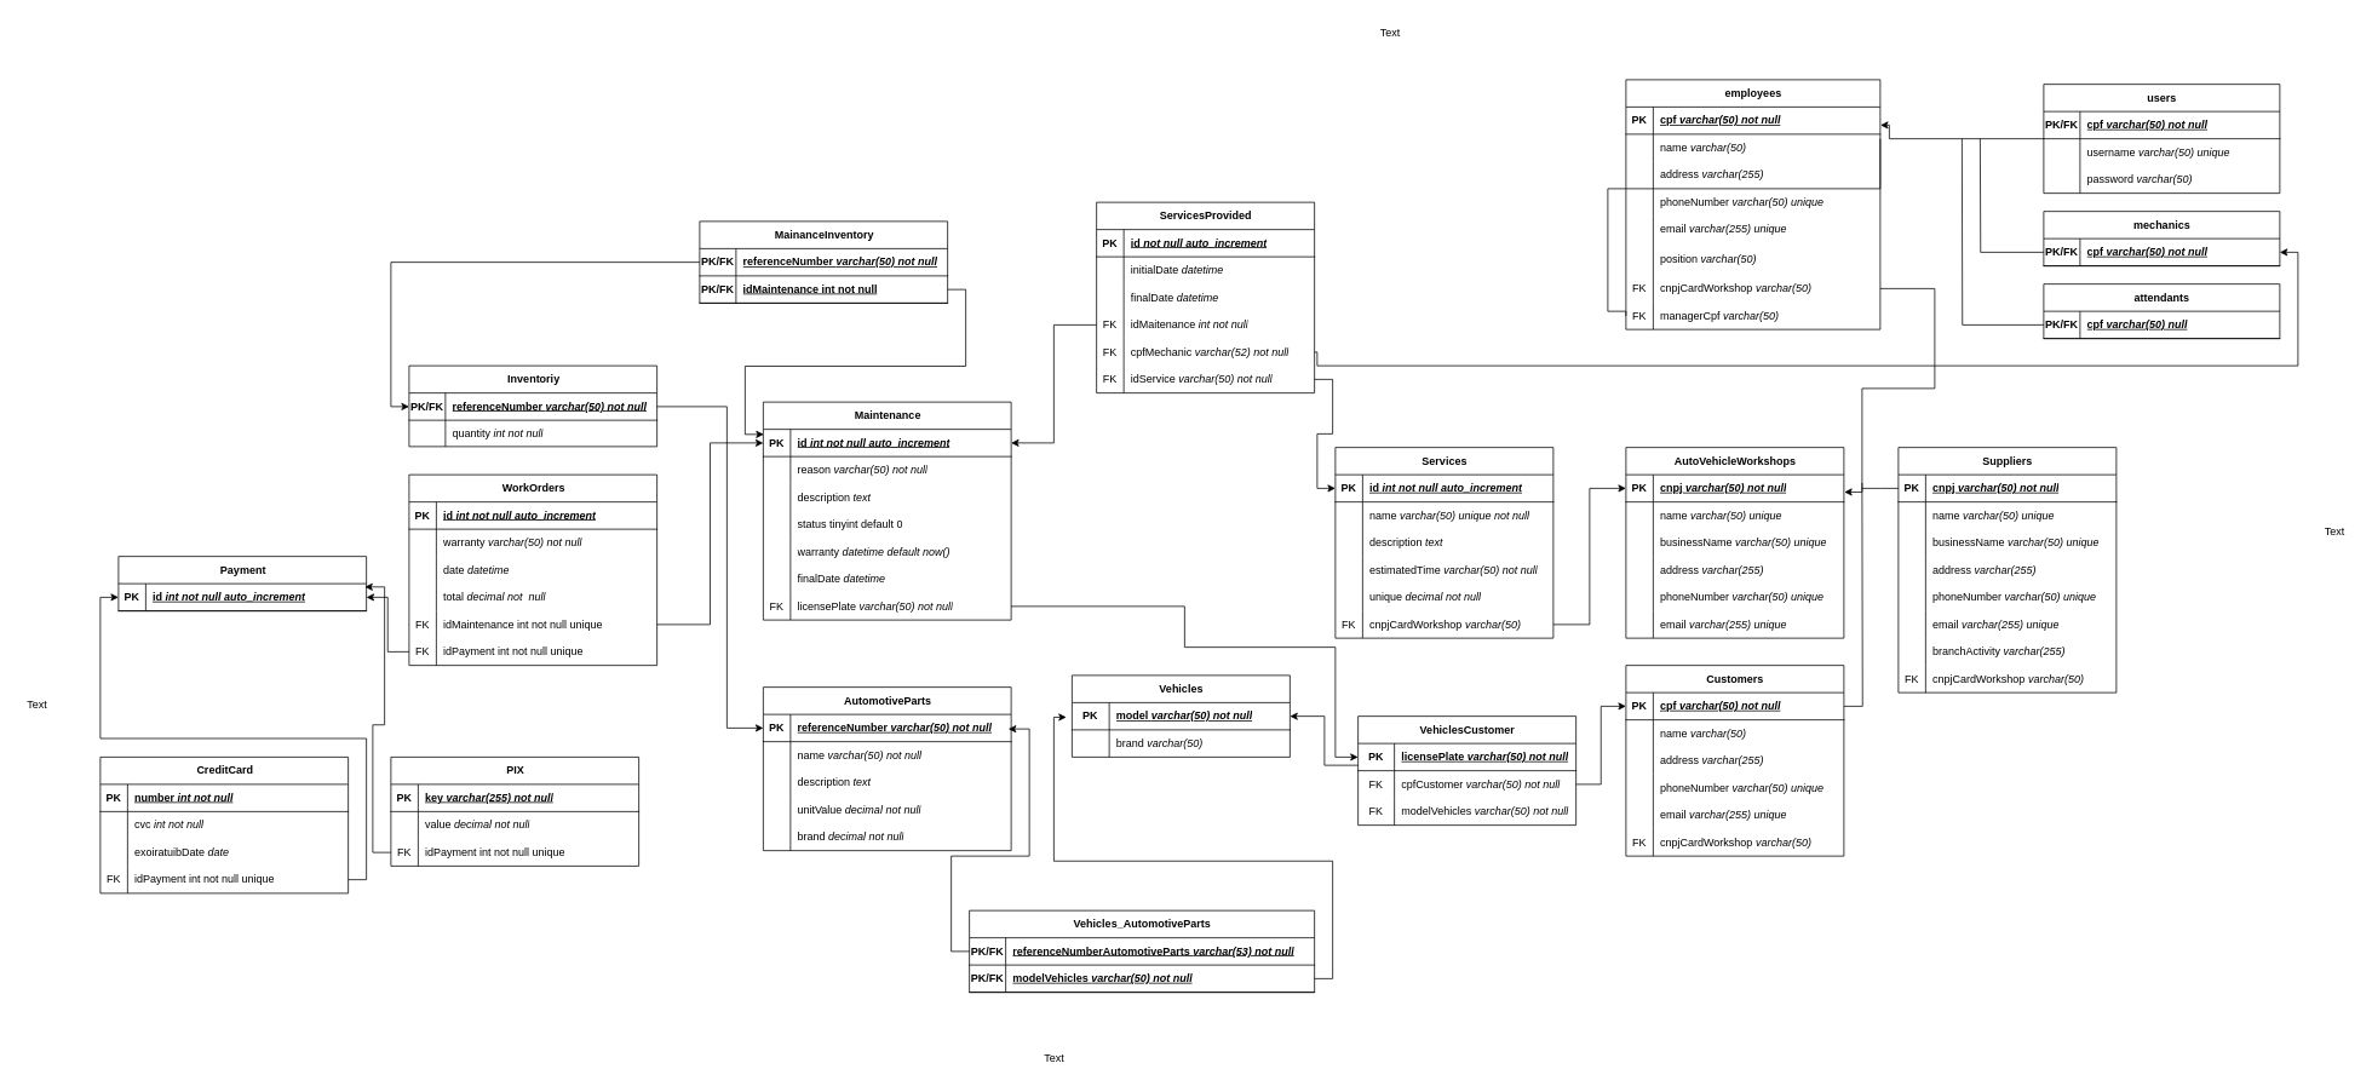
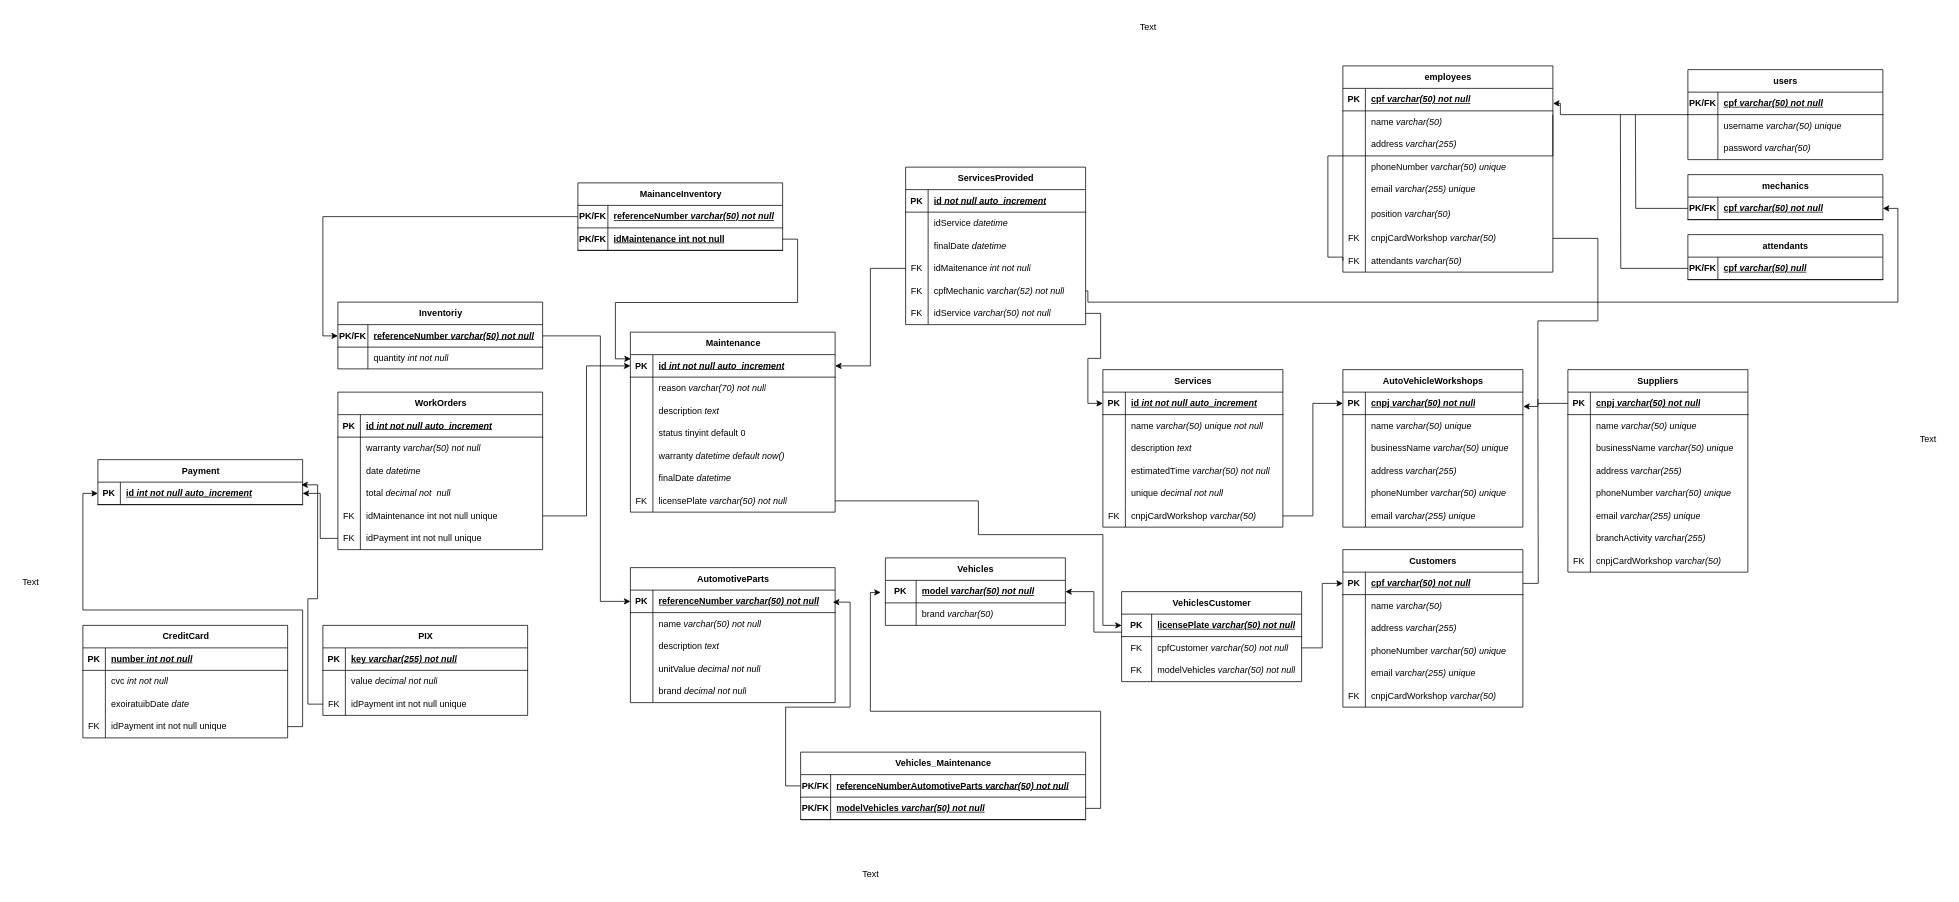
- <mxCell id="185" value="initialDate &lt;i&gt;datetime&lt;br&gt;&lt;/i&gt;" style="shape=partialRectangle;connectable=0;fillColor=none;top=0;left=0;bottom=0;right=0;align=left;spacingLeft=6;overflow=hidden;whiteSpace=wrap;html=1;" vertex="1" parent="183"><mxGeometry x="30" width="210" height="30" as="geometry"><mxRectangle width="210" height="30" as="alternateBounds" /></mxGeometry></mxCell>
+ <mxCell id="185" value="idService &lt;i&gt;datetime&lt;br&gt;&lt;/i&gt;" style="shape=partialRectangle;connectable=0;fillColor=none;top=0;left=0;bottom=0;right=0;align=left;spacingLeft=6;overflow=hidden;whiteSpace=wrap;html=1;" vertex="1" parent="183"><mxGeometry x="30" width="210" height="30" as="geometry"><mxRectangle width="210" height="30" as="alternateBounds" /></mxGeometry></mxCell>
- <mxCell id="27" value="managerCpf &lt;i&gt;varchar(50)&lt;/i&gt;" style="shape=partialRectangle;connectable=0;fillColor=none;top=0;left=0;bottom=0;right=0;align=left;spacingLeft=6;overflow=hidden;whiteSpace=wrap;html=1;" vertex="1" parent="25"><mxGeometry x="30" width="250" height="30" as="geometry"><mxRectangle width="250" height="30" as="alternateBounds" /></mxGeometry></mxCell>
+ <mxCell id="27" value="attendants &lt;i&gt;varchar(50)&lt;/i&gt;" style="shape=partialRectangle;connectable=0;fillColor=none;top=0;left=0;bottom=0;right=0;align=left;spacingLeft=6;overflow=hidden;whiteSpace=wrap;html=1;" vertex="1" parent="25"><mxGeometry x="30" width="250" height="30" as="geometry"><mxRectangle width="250" height="30" as="alternateBounds" /></mxGeometry></mxCell>
- <mxCell id="206" value="reason &lt;i&gt;varchar(50) not null&lt;br&gt;&lt;/i&gt;" style="shape=partialRectangle;connectable=0;fillColor=none;top=0;left=0;bottom=0;right=0;align=left;spacingLeft=6;overflow=hidden;whiteSpace=wrap;html=1;" vertex="1" parent="204"><mxGeometry x="30" width="243" height="30" as="geometry"><mxRectangle width="243" height="30" as="alternateBounds" /></mxGeometry></mxCell>
+ <mxCell id="206" value="reason &lt;i&gt;varchar(70) not null&lt;br&gt;&lt;/i&gt;" style="shape=partialRectangle;connectable=0;fillColor=none;top=0;left=0;bottom=0;right=0;align=left;spacingLeft=6;overflow=hidden;whiteSpace=wrap;html=1;" vertex="1" parent="204"><mxGeometry x="30" width="243" height="30" as="geometry"><mxRectangle width="243" height="30" as="alternateBounds" /></mxGeometry></mxCell>
- <mxCell id="168" value="Vehicles_AutomotiveParts" style="shape=table;startSize=30;container=1;collapsible=1;childLayout=tableLayout;fixedRows=1;rowLines=0;fontStyle=1;align=center;resizeLast=1;html=1;" vertex="1" parent="1"><mxGeometry x="1067" y="1002" width="380" height="90" as="geometry" /></mxCell>
+ <mxCell id="168" value="Vehicles_Maintenance" style="shape=table;startSize=30;container=1;collapsible=1;childLayout=tableLayout;fixedRows=1;rowLines=0;fontStyle=1;align=center;resizeLast=1;html=1;" vertex="1" parent="1"><mxGeometry x="1067" y="1002" width="380" height="90" as="geometry" /></mxCell>
- <mxCell id="171" value="referenceNumberAutomotiveParts &lt;i&gt;varchar(53) not null&lt;/i&gt;" style="shape=partialRectangle;connectable=0;fillColor=none;top=0;left=0;bottom=0;right=0;align=left;spacingLeft=6;fontStyle=5;overflow=hidden;whiteSpace=wrap;html=1;" vertex="1" parent="169"><mxGeometry x="40" width="340" height="30" as="geometry"><mxRectangle width="340" height="30" as="alternateBounds" /></mxGeometry></mxCell>
+ <mxCell id="171" value="referenceNumberAutomotiveParts &lt;i&gt;varchar(50) not null&lt;/i&gt;" style="shape=partialRectangle;connectable=0;fillColor=none;top=0;left=0;bottom=0;right=0;align=left;spacingLeft=6;fontStyle=5;overflow=hidden;whiteSpace=wrap;html=1;" vertex="1" parent="169"><mxGeometry x="40" width="340" height="30" as="geometry"><mxRectangle width="340" height="30" as="alternateBounds" /></mxGeometry></mxCell>
